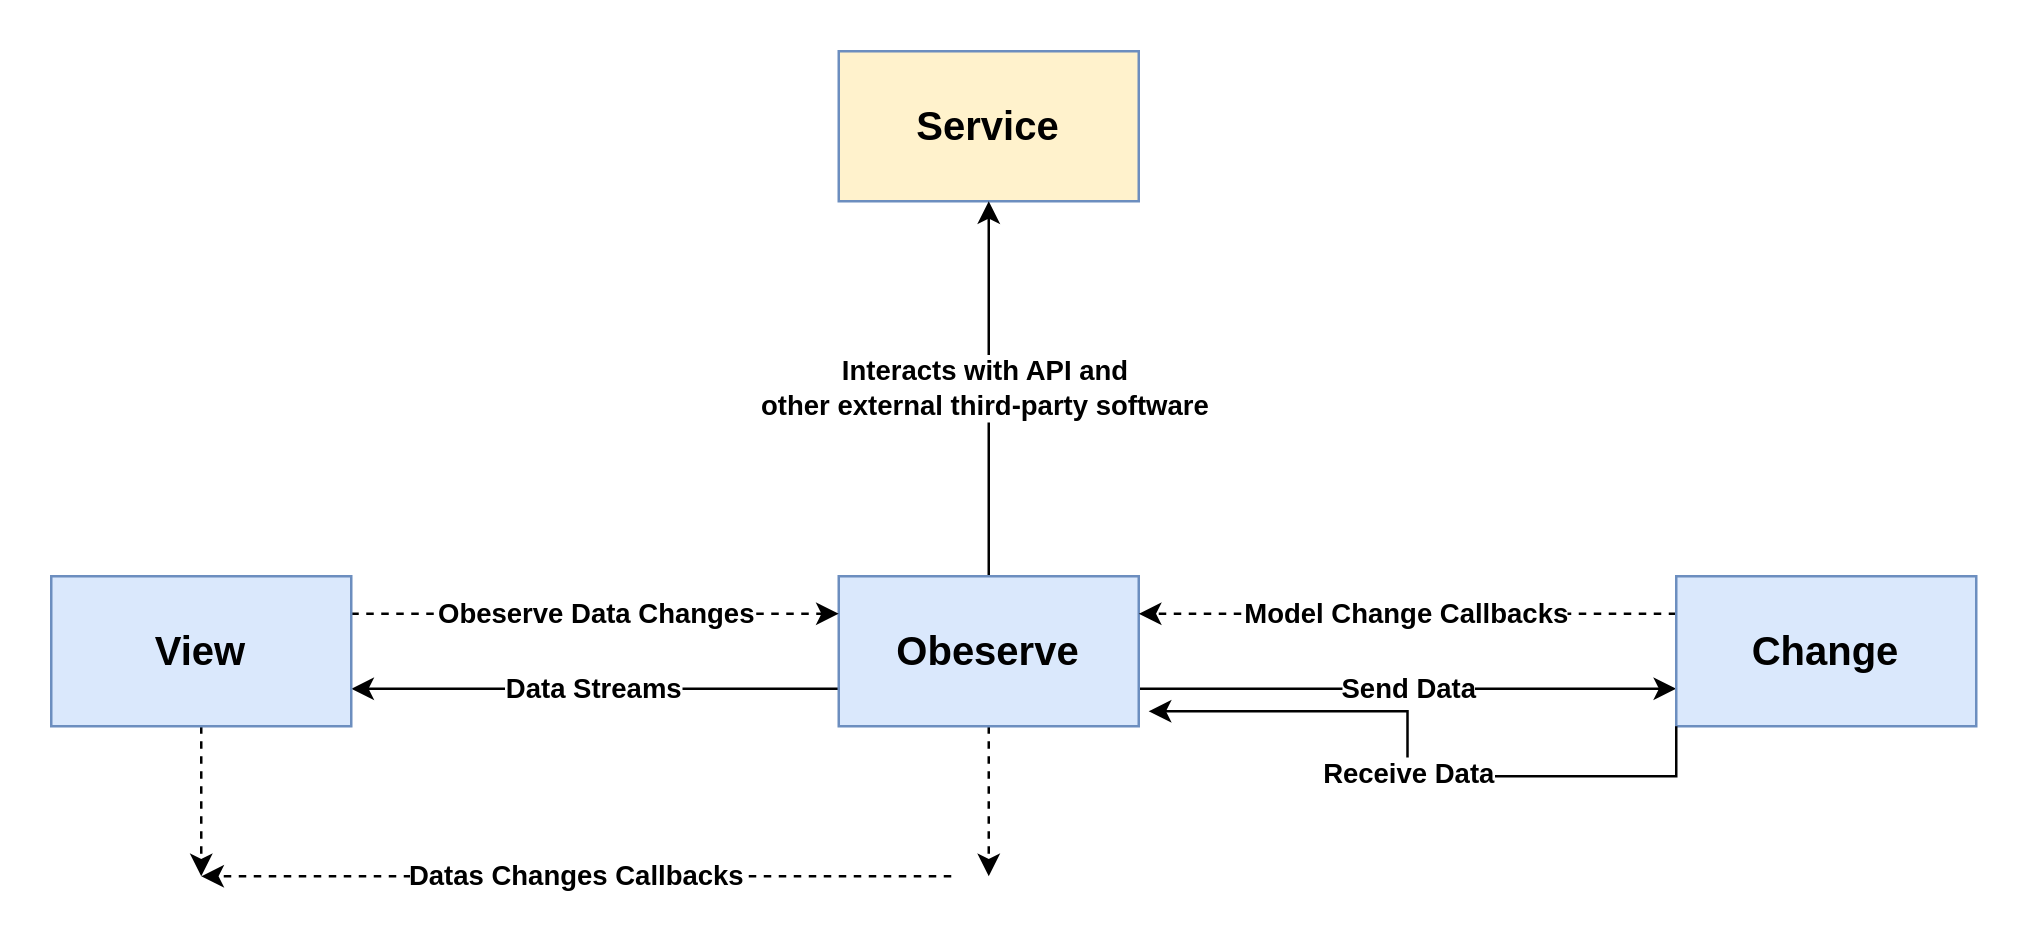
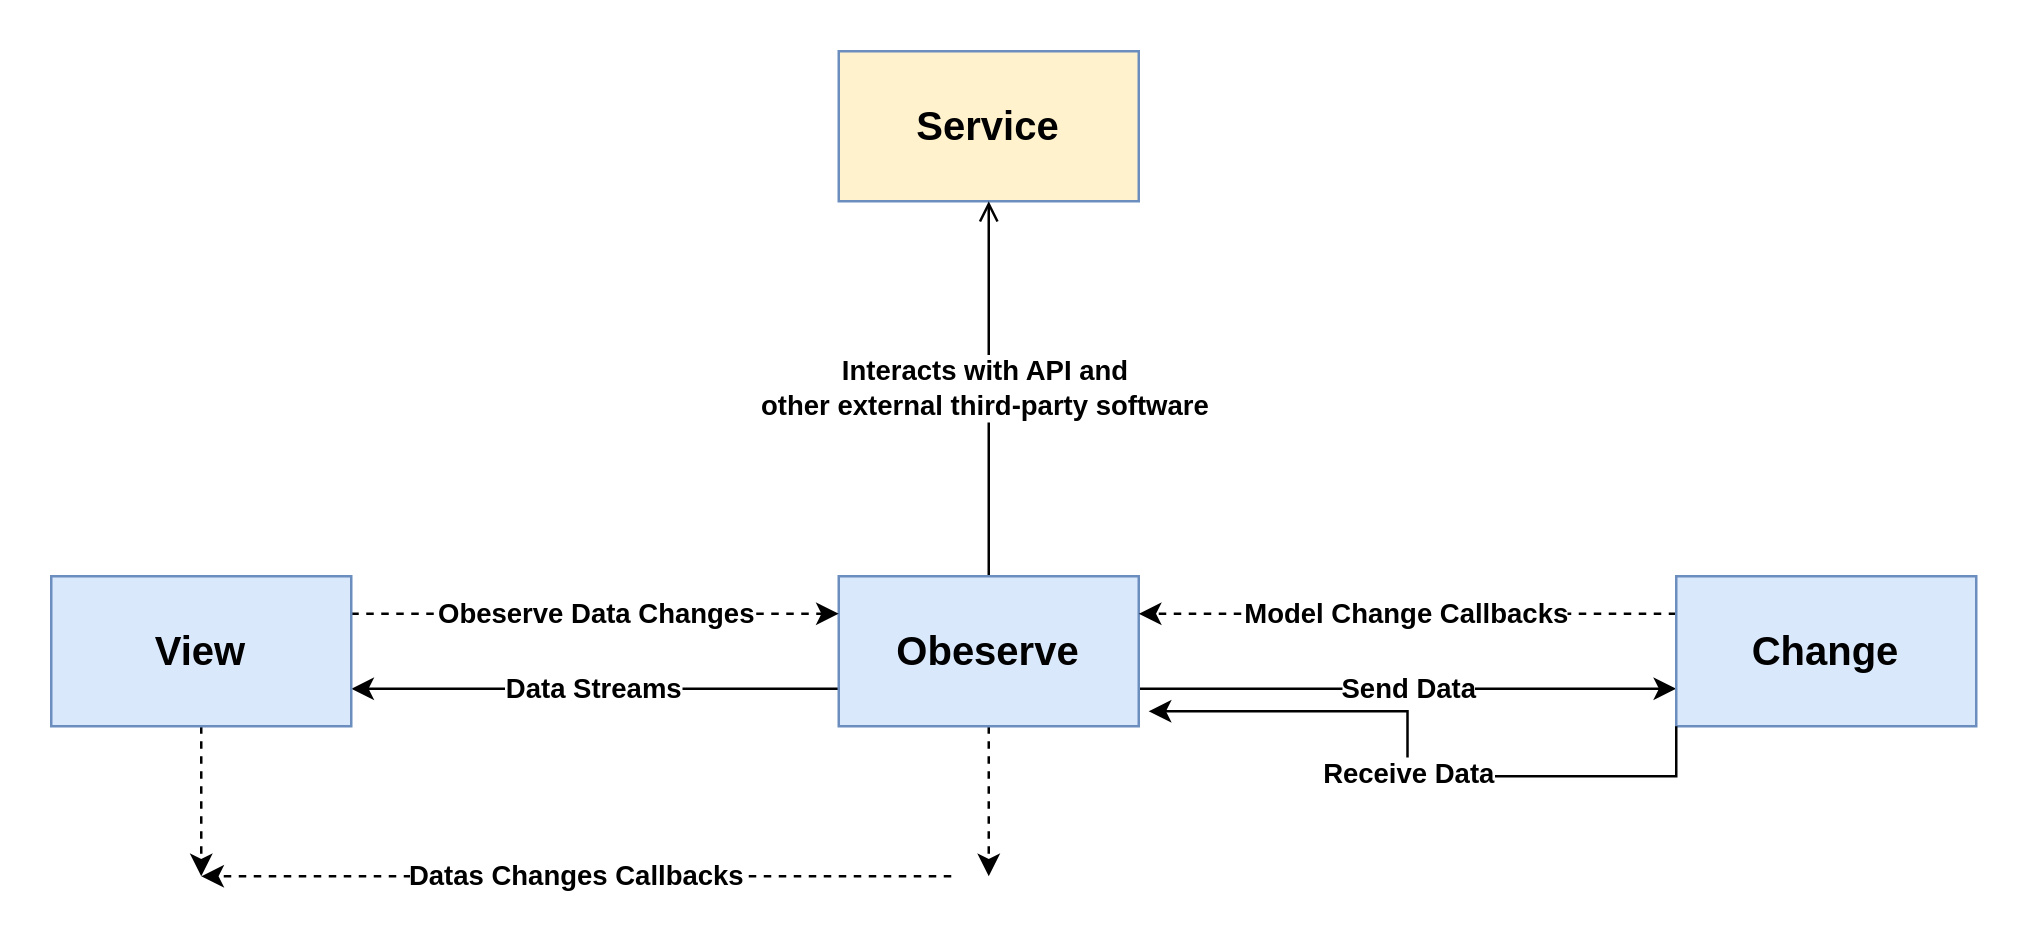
- <mxCell id="3" value="&lt;b&gt;Interacts with API and&amp;nbsp;&lt;/b&gt;&lt;div&gt;&lt;b&gt;other external third-party software&amp;nbsp;&lt;/b&gt;&lt;/div&gt;" style="edgeStyle=orthogonalEdgeStyle;rounded=0;orthogonalLoop=1;jettySize=auto;html=1;entryX=0.5;entryY=1;entryDx=0;entryDy=0;" edge="1" parent="1" source="7" target="2"><mxGeometry relative="1" as="geometry" /></mxCell>
+ <mxCell id="3" value="&lt;b&gt;Interacts with API and&amp;nbsp;&lt;/b&gt;&lt;div&gt;&lt;b&gt;other external third-party software&amp;nbsp;&lt;/b&gt;&lt;/div&gt;" style="edgeStyle=orthogonalEdgeStyle;rounded=0;orthogonalLoop=1;jettySize=auto;html=1;entryX=0.5;entryY=1;entryDx=0;entryDy=0;endArrow=open;" edge="1" parent="1" source="7" target="2"><mxGeometry relative="1" as="geometry" /></mxCell>
